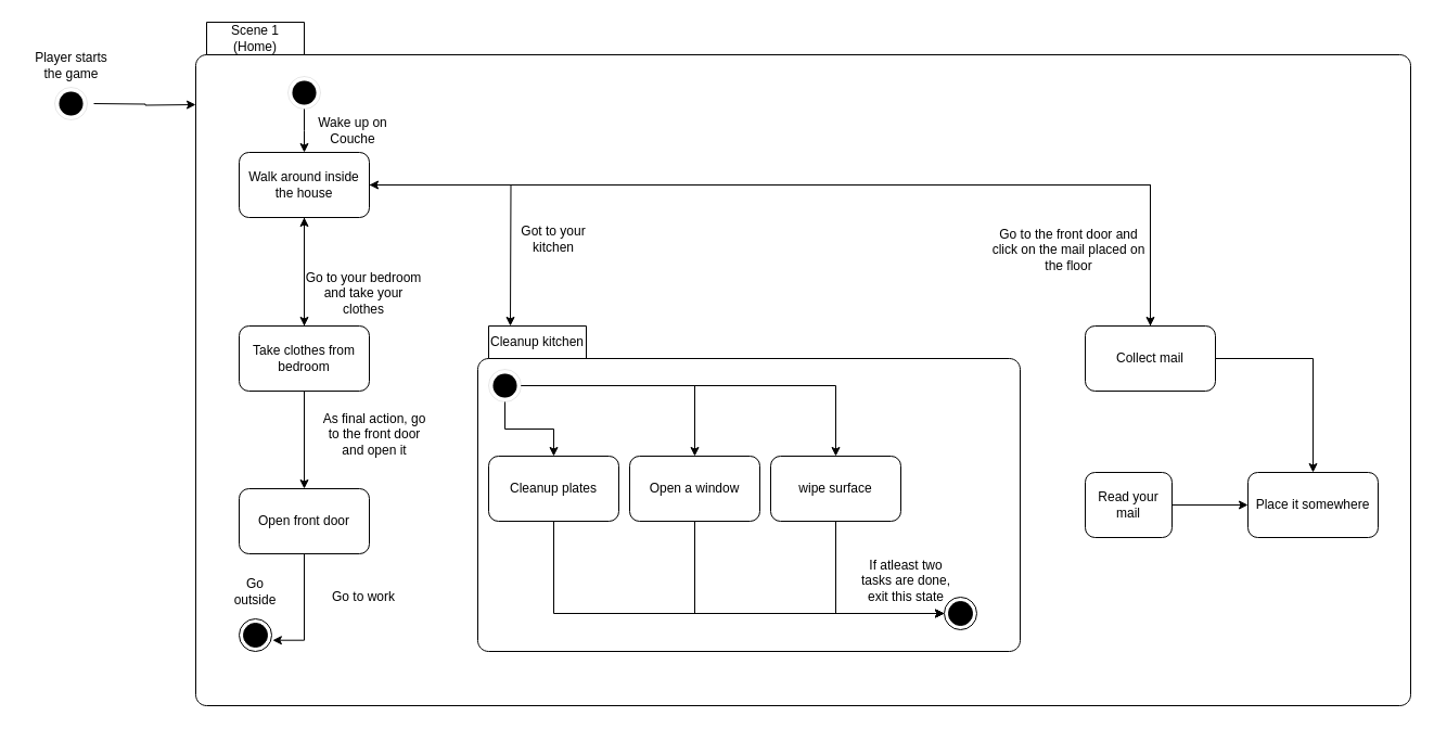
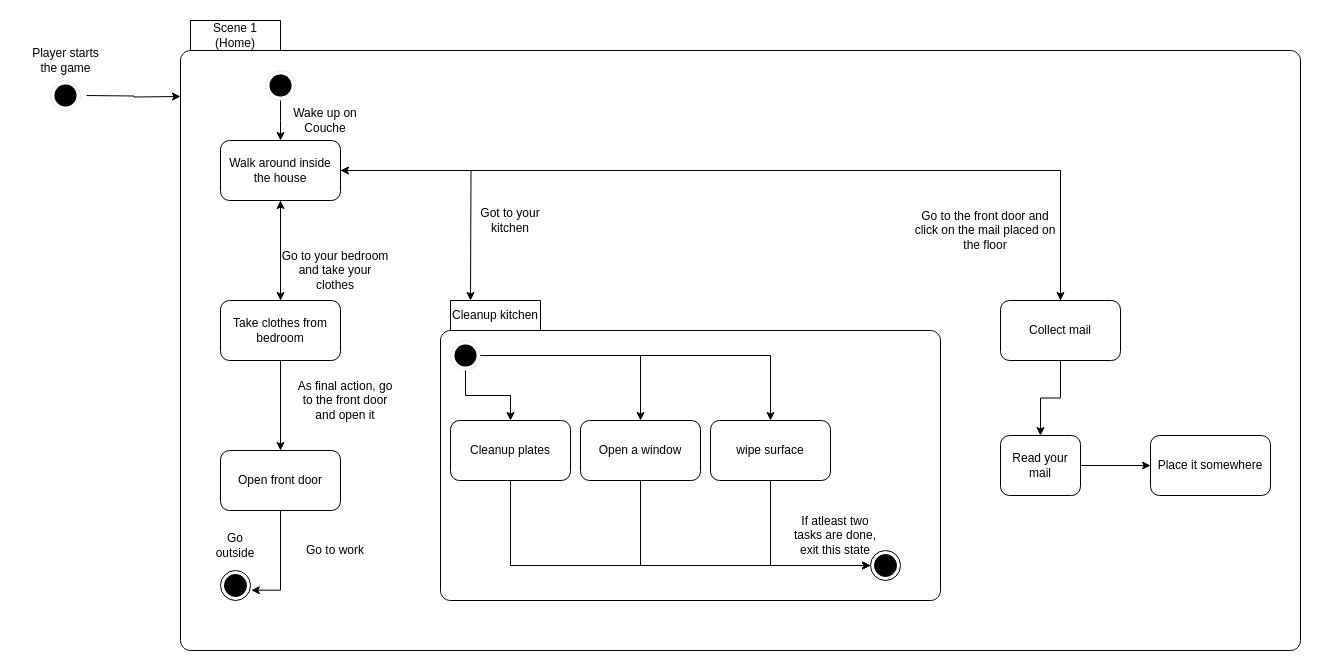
- <mxCell id="32" style="edgeStyle=orthogonalEdgeStyle;rounded=0;orthogonalLoop=1;jettySize=auto;html=1;" edge="1" parent="1" source="34" target="39"><mxGeometry relative="1" as="geometry" /></mxCell>
+ <mxCell id="32" style="edgeStyle=orthogonalEdgeStyle;rounded=0;orthogonalLoop=1;jettySize=auto;html=1;" edge="1" parent="1" source="34" target="36"><mxGeometry relative="1" as="geometry" /></mxCell>
